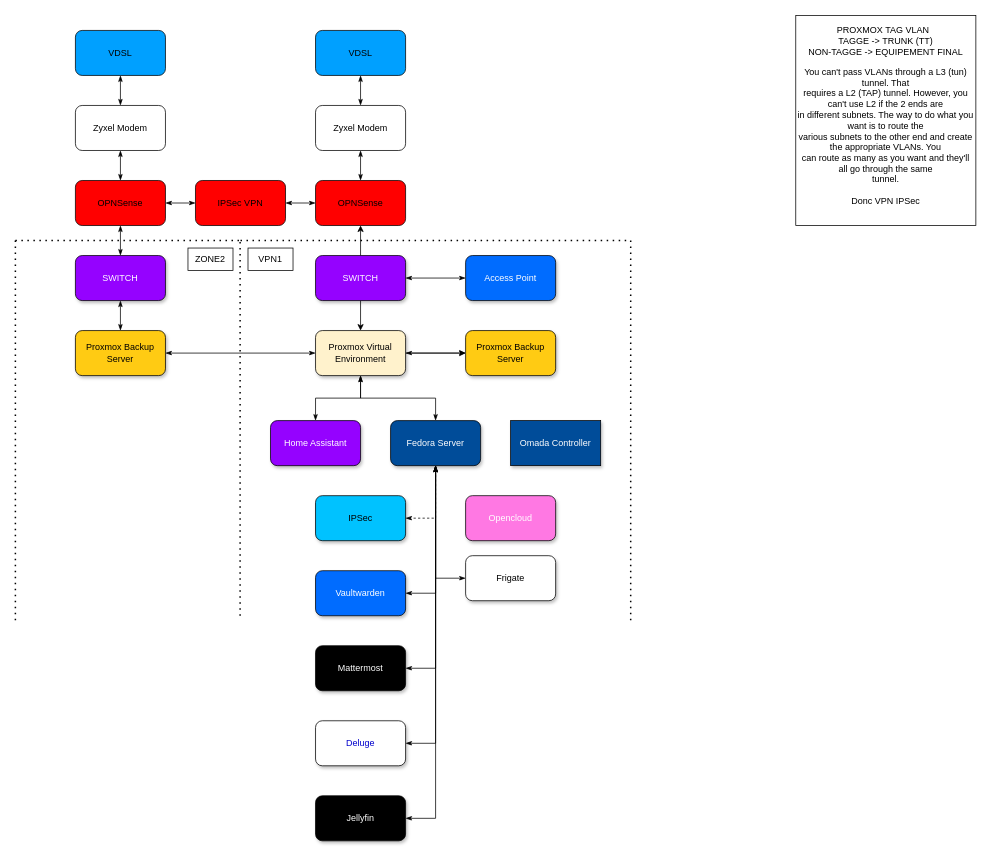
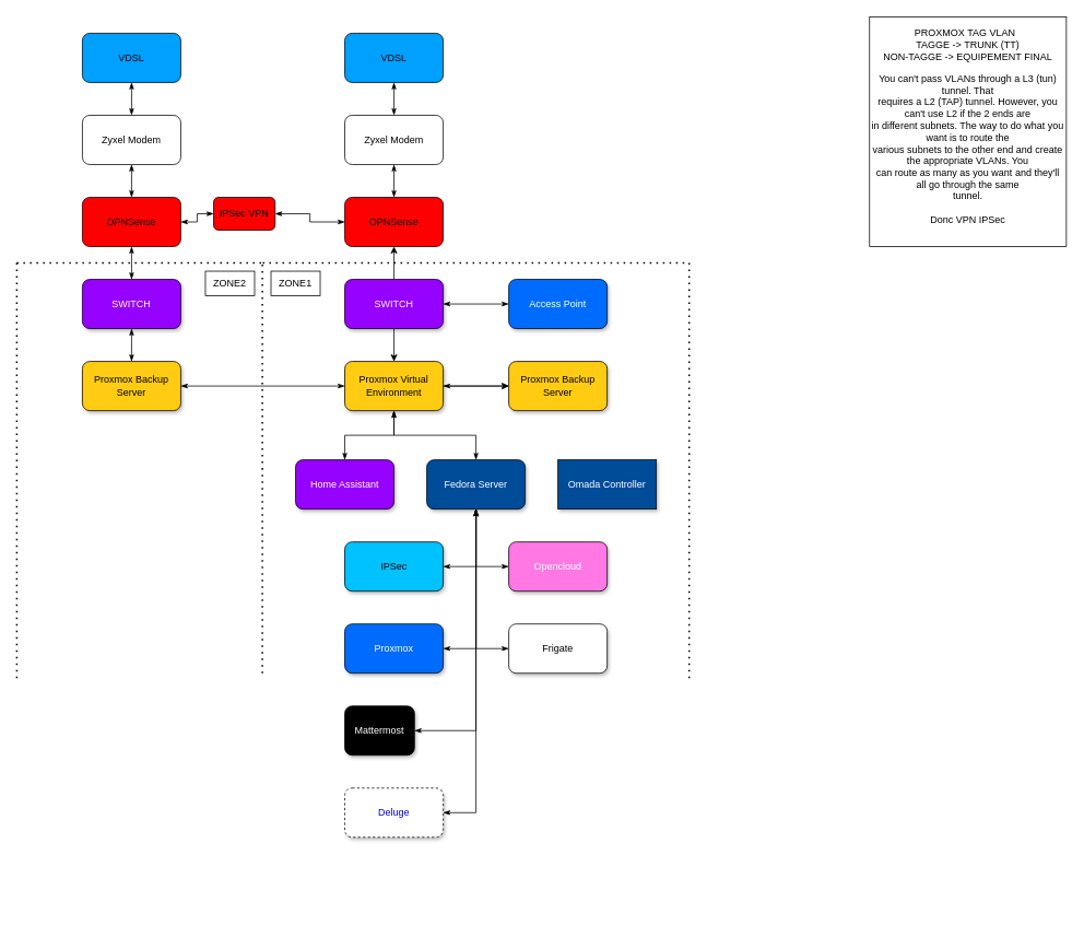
- <mxCell id="39" value="IPSec VPN" style="rounded=1;whiteSpace=wrap;html=1;fillColor=#FF0000;fontColor=#000000;strokeColor=#000000;" vertex="1" parent="1"><mxGeometry x="260" y="240" width="120" height="60" as="geometry" /></mxCell>
+ <mxCell id="39" value="IPSec VPN" style="rounded=1;whiteSpace=wrap;html=1;fillColor=#FF0000;fontColor=#000000;strokeColor=#000000;" vertex="1" parent="1"><mxGeometry x="260" y="240" width="75" height="40" as="geometry" /></mxCell>
- <mxCell id="49" value="VPN1" style="rounded=0;whiteSpace=wrap;html=1;" vertex="1" parent="1"><mxGeometry x="330" y="330" width="60" height="30" as="geometry" /></mxCell>
+ <mxCell id="49" value="ZONE1" style="rounded=0;whiteSpace=wrap;html=1;" vertex="1" parent="1"><mxGeometry x="330" y="330" width="60" height="30" as="geometry" /></mxCell>
- <mxCell id="5" value="Proxmox Virtual Environment" style="rounded=1;whiteSpace=wrap;html=1;fillColor=#fff2cc;glass=0;shadow=1;" vertex="1" parent="1"><mxGeometry x="420" y="440" width="120" height="60" as="geometry" /></mxCell>
+ <mxCell id="5" value="Proxmox Virtual Environment" style="rounded=1;whiteSpace=wrap;html=1;fillColor=#FFCB13;glass=0;shadow=1;" vertex="1" parent="1"><mxGeometry x="420" y="440" width="120" height="60" as="geometry" /></mxCell>
- <mxCell id="20" style="edgeStyle=orthogonalEdgeStyle;rounded=0;orthogonalLoop=1;jettySize=auto;html=1;strokeColor=default;align=center;verticalAlign=middle;fontFamily=Helvetica;fontSize=11;fontColor=default;labelBackgroundColor=default;startArrow=classicThin;startFill=1;endArrow=classicThin;endFill=1;dashed=1;" edge="1" parent="1" source="25" target="29"><mxGeometry relative="1" as="geometry"><Array as="points"><mxPoint x="580" y="690" /></Array></mxGeometry></mxCell>
+ <mxCell id="20" style="edgeStyle=orthogonalEdgeStyle;rounded=0;orthogonalLoop=1;jettySize=auto;html=1;strokeColor=default;align=center;verticalAlign=middle;fontFamily=Helvetica;fontSize=11;fontColor=default;labelBackgroundColor=default;startArrow=classicThin;startFill=1;endArrow=classicThin;endFill=1;" edge="1" parent="1" source="25" target="29"><mxGeometry relative="1" as="geometry"><Array as="points"><mxPoint x="580" y="690" /></Array></mxGeometry></mxCell>
+ <mxCell id="24" style="edgeStyle=orthogonalEdgeStyle;rounded=0;orthogonalLoop=1;jettySize=auto;html=1;exitX=0.5;exitY=1;exitDx=0;exitDy=0;strokeColor=default;align=center;verticalAlign=middle;fontFamily=Helvetica;fontSize=11;fontColor=default;labelBackgroundColor=default;startArrow=classicThin;startFill=1;endArrow=classicThin;endFill=1;" edge="1" parent="1" source="25" target="51"><mxGeometry relative="1" as="geometry"><Array as="points"><mxPoint x="580" y="690" /></Array></mxGeometry></mxCell>
- <mxCell id="55" value="&lt;font style=&quot;color: light-dark(rgb(0, 0, 0), rgb(150, 62, 106));&quot;&gt;Frigate&lt;/font&gt;" style="rounded=1;whiteSpace=wrap;html=1;fillColor=default;glass=0;shadow=1;gradientColor=none;gradientDirection=east;" vertex="1" parent="1"><mxGeometry x="620" y="740" width="120" height="60" as="geometry" /></mxCell>
+ <mxCell id="55" value="&lt;font style=&quot;color: light-dark(rgb(0, 0, 0), rgb(150, 62, 106));&quot;&gt;Frigate&lt;/font&gt;" style="rounded=1;whiteSpace=wrap;html=1;fillColor=default;glass=0;shadow=1;gradientColor=none;gradientDirection=east;" vertex="1" parent="1"><mxGeometry x="620" y="760" width="120" height="60" as="geometry" /></mxCell>
- <mxCell id="28" value="&lt;font style=&quot;color: rgb(255, 255, 255);&quot;&gt;Vaultwarden&lt;/font&gt;" style="rounded=1;whiteSpace=wrap;html=1;fillColor=#006CFF;glass=0;shadow=1;" vertex="1" parent="1"><mxGeometry x="420" y="760" width="120" height="60" as="geometry" /></mxCell>
+ <mxCell id="28" value="&lt;font style=&quot;color: rgb(255, 255, 255);&quot;&gt;Proxmox&lt;/font&gt;" style="rounded=1;whiteSpace=wrap;html=1;fillColor=#006CFF;glass=0;shadow=1;" vertex="1" parent="1"><mxGeometry x="420" y="760" width="120" height="60" as="geometry" /></mxCell>
- <mxCell id="26" value="&lt;font style=&quot;color: rgb(255, 255, 255);&quot;&gt;Mattermost&lt;/font&gt;" style="rounded=1;whiteSpace=wrap;html=1;fillColor=#000000;glass=0;shadow=1;" vertex="1" parent="1"><mxGeometry x="420" y="860" width="120" height="60" as="geometry" /></mxCell>
+ <mxCell id="26" value="&lt;font style=&quot;color: rgb(255, 255, 255);&quot;&gt;Mattermost&lt;/font&gt;" style="rounded=1;whiteSpace=wrap;html=1;fillColor=#000000;glass=0;shadow=1;" vertex="1" parent="1"><mxGeometry x="420" y="860" width="85" height="60" as="geometry" /></mxCell>
- <mxCell id="27" value="&lt;font style=&quot;color: rgb(0, 0, 204);&quot;&gt;Deluge&lt;/font&gt;" style="rounded=1;whiteSpace=wrap;html=1;fillColor=#FFFFFF;glass=0;shadow=1;" vertex="1" parent="1"><mxGeometry x="420" y="960" width="120" height="60" as="geometry" /></mxCell>
+ <mxCell id="27" value="&lt;font style=&quot;color: rgb(0, 0, 204);&quot;&gt;Deluge&lt;/font&gt;" style="rounded=1;whiteSpace=wrap;html=1;fillColor=#FFFFFF;glass=0;shadow=1;dashed=1;" vertex="1" parent="1"><mxGeometry x="420" y="960" width="120" height="60" as="geometry" /></mxCell>
- <mxCell id="40" style="edgeStyle=orthogonalEdgeStyle;rounded=0;orthogonalLoop=1;jettySize=auto;html=1;strokeColor=default;align=center;verticalAlign=middle;fontFamily=Helvetica;fontSize=11;fontColor=default;labelBackgroundColor=default;startArrow=classicThin;startFill=1;endArrow=classicThin;endFill=1;" edge="1" parent="1" source="41" target="25"><mxGeometry relative="1" as="geometry"><Array as="points"><mxPoint x="580" y="1090" /></Array></mxGeometry></mxCell>
- <mxCell id="41" value="&lt;font style=&quot;color: light-dark(rgb(255, 255, 255), rgb(150, 62, 106));&quot;&gt;Jellyfin&lt;/font&gt;" style="rounded=1;whiteSpace=wrap;html=1;fillColor=light-dark(#ee00ff, #48a5ff);glass=0;shadow=1;gradientColor=#0049FF;gradientDirection=east;" vertex="1" parent="1"><mxGeometry x="420" y="1060" width="120" height="60" as="geometry" /></mxCell>
